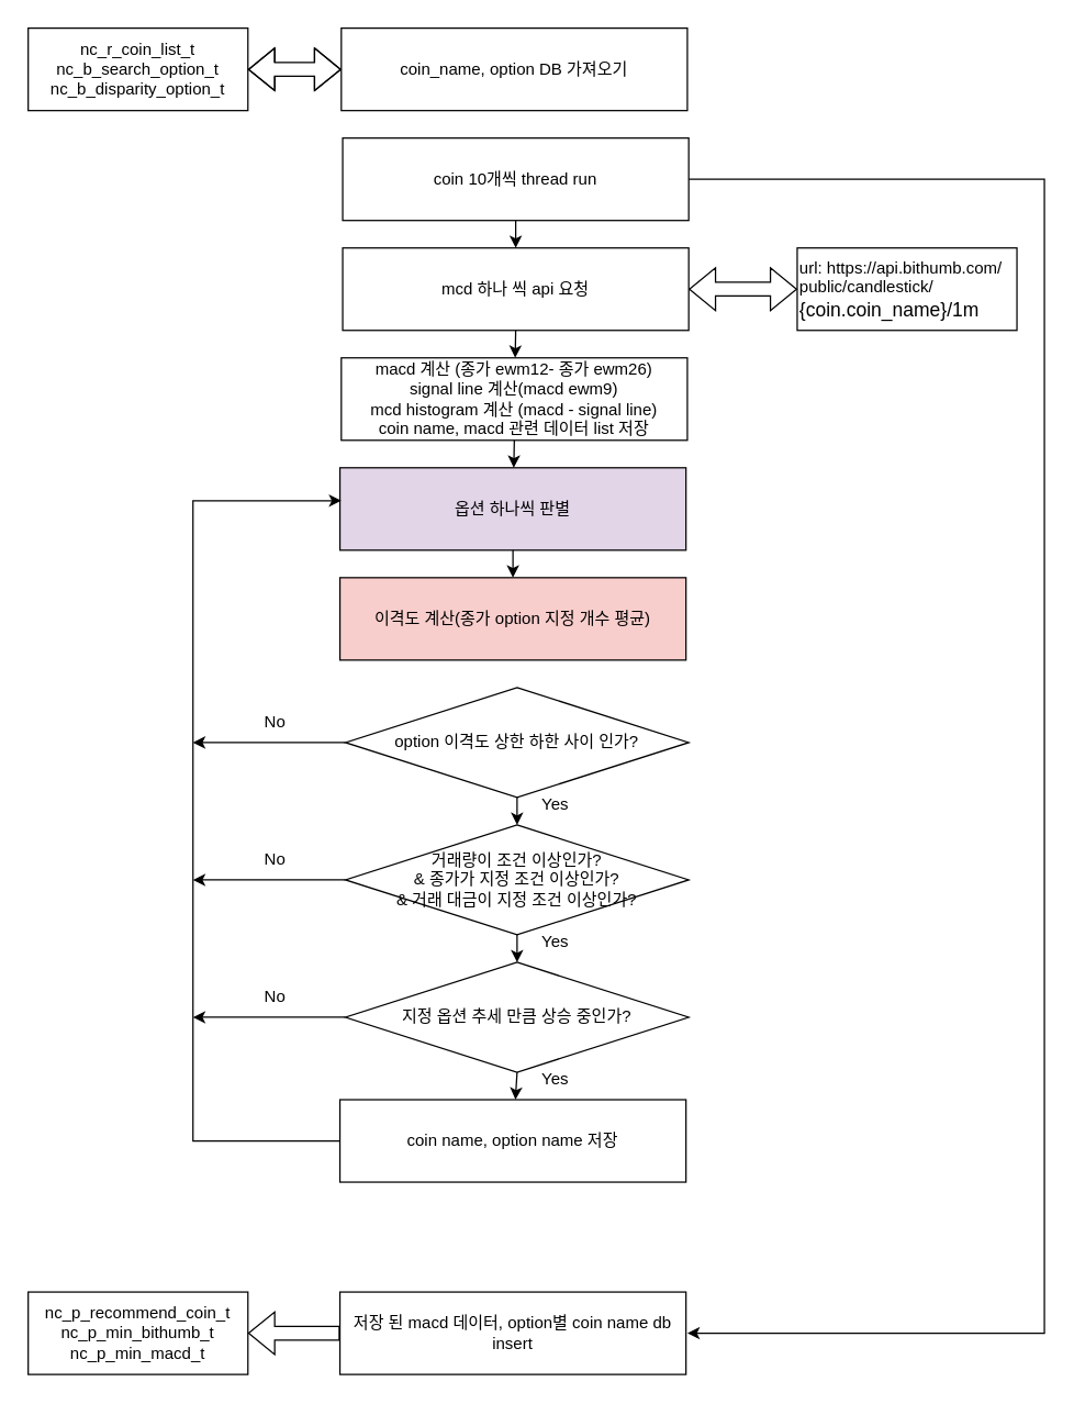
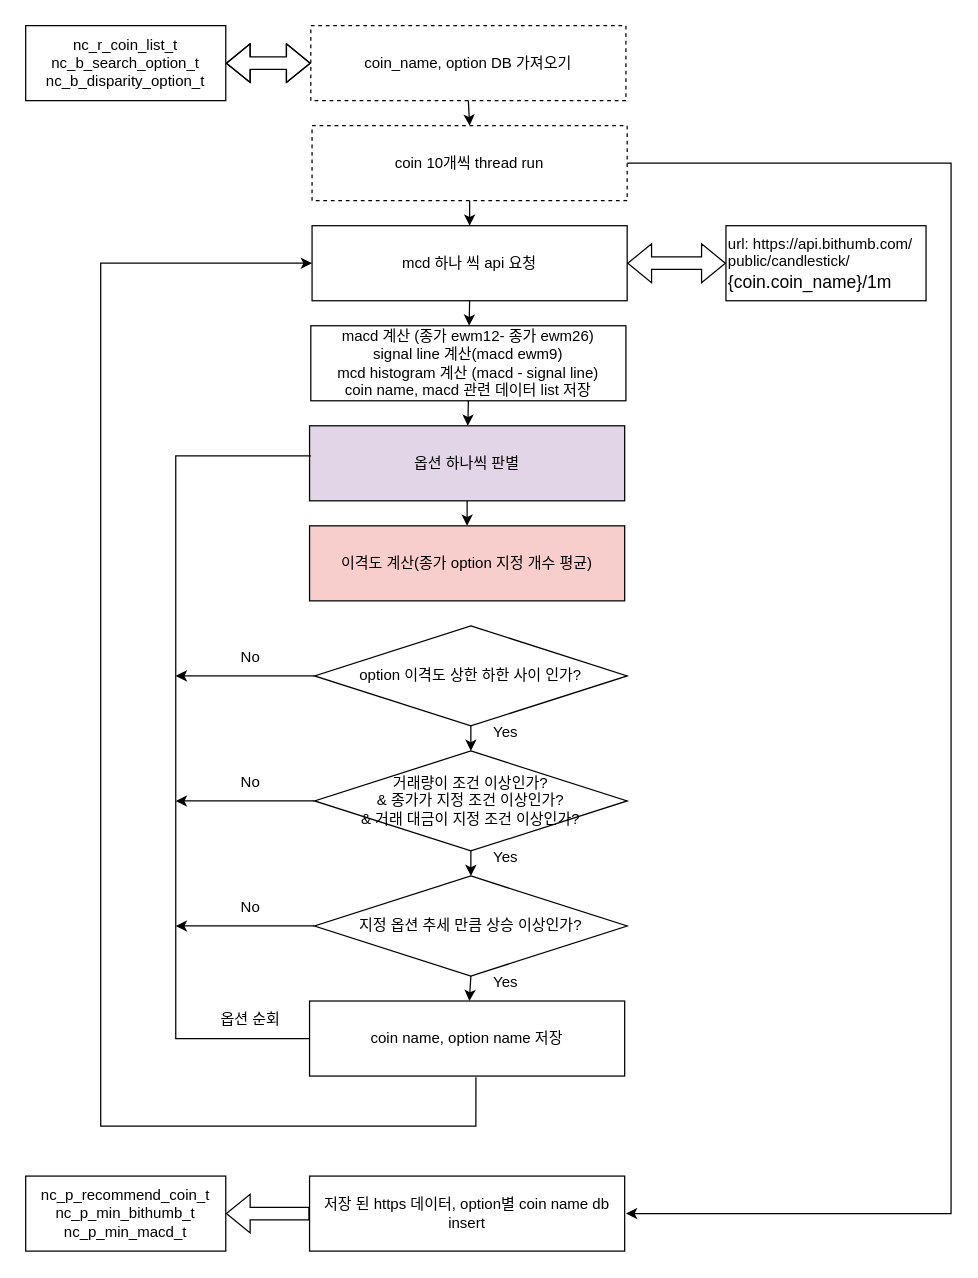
- <mxCell id="3" value="coin_name, option DB 가져오기" style="rounded=0;whiteSpace=wrap;html=1;" vertex="1" parent="1"><mxGeometry x="248" y="20" width="252" height="60" as="geometry" /></mxCell>
+ <mxCell id="3" value="coin_name, option DB 가져오기" style="rounded=0;whiteSpace=wrap;html=1;dashed=1;" vertex="1" parent="1"><mxGeometry x="248" y="20" width="252" height="60" as="geometry" /></mxCell>
+ <mxCell id="15" value="" style="endArrow=classic;html=1;rounded=0;exitX=0.5;exitY=1;exitDx=0;exitDy=0;entryX=0.5;entryY=0;entryDx=0;entryDy=0;" edge="1" parent="1" source="3" target="4"><mxGeometry width="50" height="50" relative="1" as="geometry"><mxPoint x="510" y="340" as="sourcePoint" /><mxPoint x="560" y="290" as="targetPoint" /></mxGeometry></mxCell>
- <mxCell id="4" value="coin 10개씩 thread run" style="rounded=0;whiteSpace=wrap;html=1;" vertex="1" parent="1"><mxGeometry x="249" y="100" width="252" height="60" as="geometry" /></mxCell>
+ <mxCell id="4" value="coin 10개씩 thread run" style="rounded=0;whiteSpace=wrap;html=1;dashed=1;" vertex="1" parent="1"><mxGeometry x="249" y="100" width="252" height="60" as="geometry" /></mxCell>
- <mxCell id="25" value="" style="endArrow=classic;html=1;rounded=0;exitX=0;exitY=0.5;exitDx=0;exitDy=0;entryX=0.004;entryY=0.4;entryDx=0;entryDy=0;entryPerimeter=0;" edge="1" parent="1" source="13" target="9"><mxGeometry width="50" height="50" relative="1" as="geometry"><mxPoint x="510" y="640" as="sourcePoint" /><mxPoint x="140" y="370" as="targetPoint" /><Array as="points"><mxPoint x="140" y="830" /><mxPoint x="140" y="364" /></Array></mxGeometry></mxCell>
+ <mxCell id="25" value="" style="endArrow=none;html=1;rounded=0;exitX=0;exitY=0.5;exitDx=0;exitDy=0;entryX=0.004;entryY=0.4;entryDx=0;entryDy=0;entryPerimeter=0;" edge="1" parent="1" source="13" target="9"><mxGeometry width="50" height="50" relative="1" as="geometry"><mxPoint x="510" y="640" as="sourcePoint" /><mxPoint x="140" y="370" as="targetPoint" /><Array as="points"><mxPoint x="140" y="830" /><mxPoint x="140" y="364" /></Array></mxGeometry></mxCell>
+ <mxCell id="27" value="" style="endArrow=classic;html=1;rounded=0;exitX=0.528;exitY=1.017;exitDx=0;exitDy=0;exitPerimeter=0;entryX=0;entryY=0.5;entryDx=0;entryDy=0;" edge="1" parent="1" source="13" target="5"><mxGeometry width="50" height="50" relative="1" as="geometry"><mxPoint x="510" y="640" as="sourcePoint" /><mxPoint x="560" y="590" as="targetPoint" /><Array as="points"><mxPoint x="380" y="900" /><mxPoint x="80" y="900" /><mxPoint x="80" y="210" /></Array></mxGeometry></mxCell>
- <mxCell id="12" value="지정 옵션 추세 만큼 상승 중인가?" style="rhombus;whiteSpace=wrap;html=1;" vertex="1" parent="1"><mxGeometry x="251" y="700" width="250" height="80" as="geometry" /></mxCell>
+ <mxCell id="12" value="지정 옵션 추세 만큼 상승 이상인가?" style="rhombus;whiteSpace=wrap;html=1;" vertex="1" parent="1"><mxGeometry x="251" y="700" width="250" height="80" as="geometry" /></mxCell>
+ <mxCell id="31" value="옵션 순회" style="text;html=1;strokeColor=none;fillColor=none;align=center;verticalAlign=middle;whiteSpace=wrap;rounded=0;" vertex="1" parent="1"><mxGeometry x="170" y="800" width="60" height="30" as="geometry" /></mxCell>
- <mxCell id="37" value="저장 된 macd 데이터, option별 coin name db insert" style="rounded=0;whiteSpace=wrap;html=1;" vertex="1" parent="1"><mxGeometry x="247" y="940" width="252" height="60" as="geometry" /></mxCell>
+ <mxCell id="37" value="저장 된 https 데이터, option별 coin name db insert" style="rounded=0;whiteSpace=wrap;html=1;" vertex="1" parent="1"><mxGeometry x="247" y="940" width="252" height="60" as="geometry" /></mxCell>
